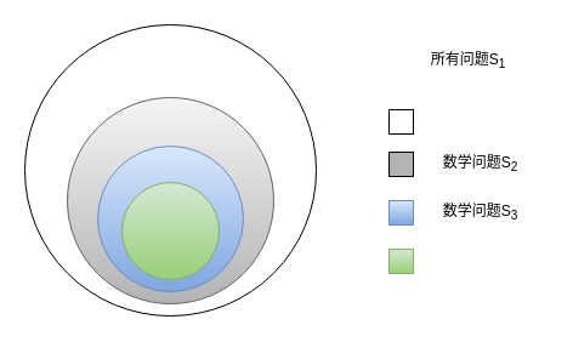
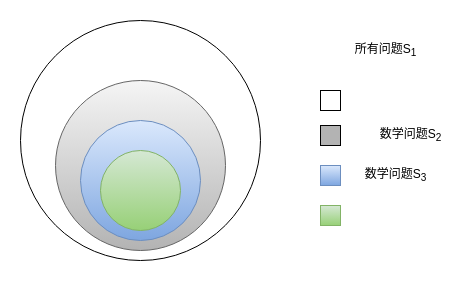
- <mxCell id="9" value="数学问题S&lt;sub&gt;2&lt;/sub&gt;" style="text;html=1;align=center;verticalAlign=middle;resizable=0;points=[];autosize=1;strokeColor=none;fillColor=none;" vertex="1" parent="1"><mxGeometry x="350" y="120" width="90" height="30" as="geometry" /></mxCell>
+ <mxCell id="9" value="数学问题S&lt;sub&gt;2&lt;/sub&gt;" style="text;html=1;align=center;verticalAlign=middle;resizable=0;points=[];autosize=1;strokeColor=none;fillColor=none;" vertex="1" parent="1"><mxGeometry x="365" y="120" width="90" height="30" as="geometry" /></mxCell>
